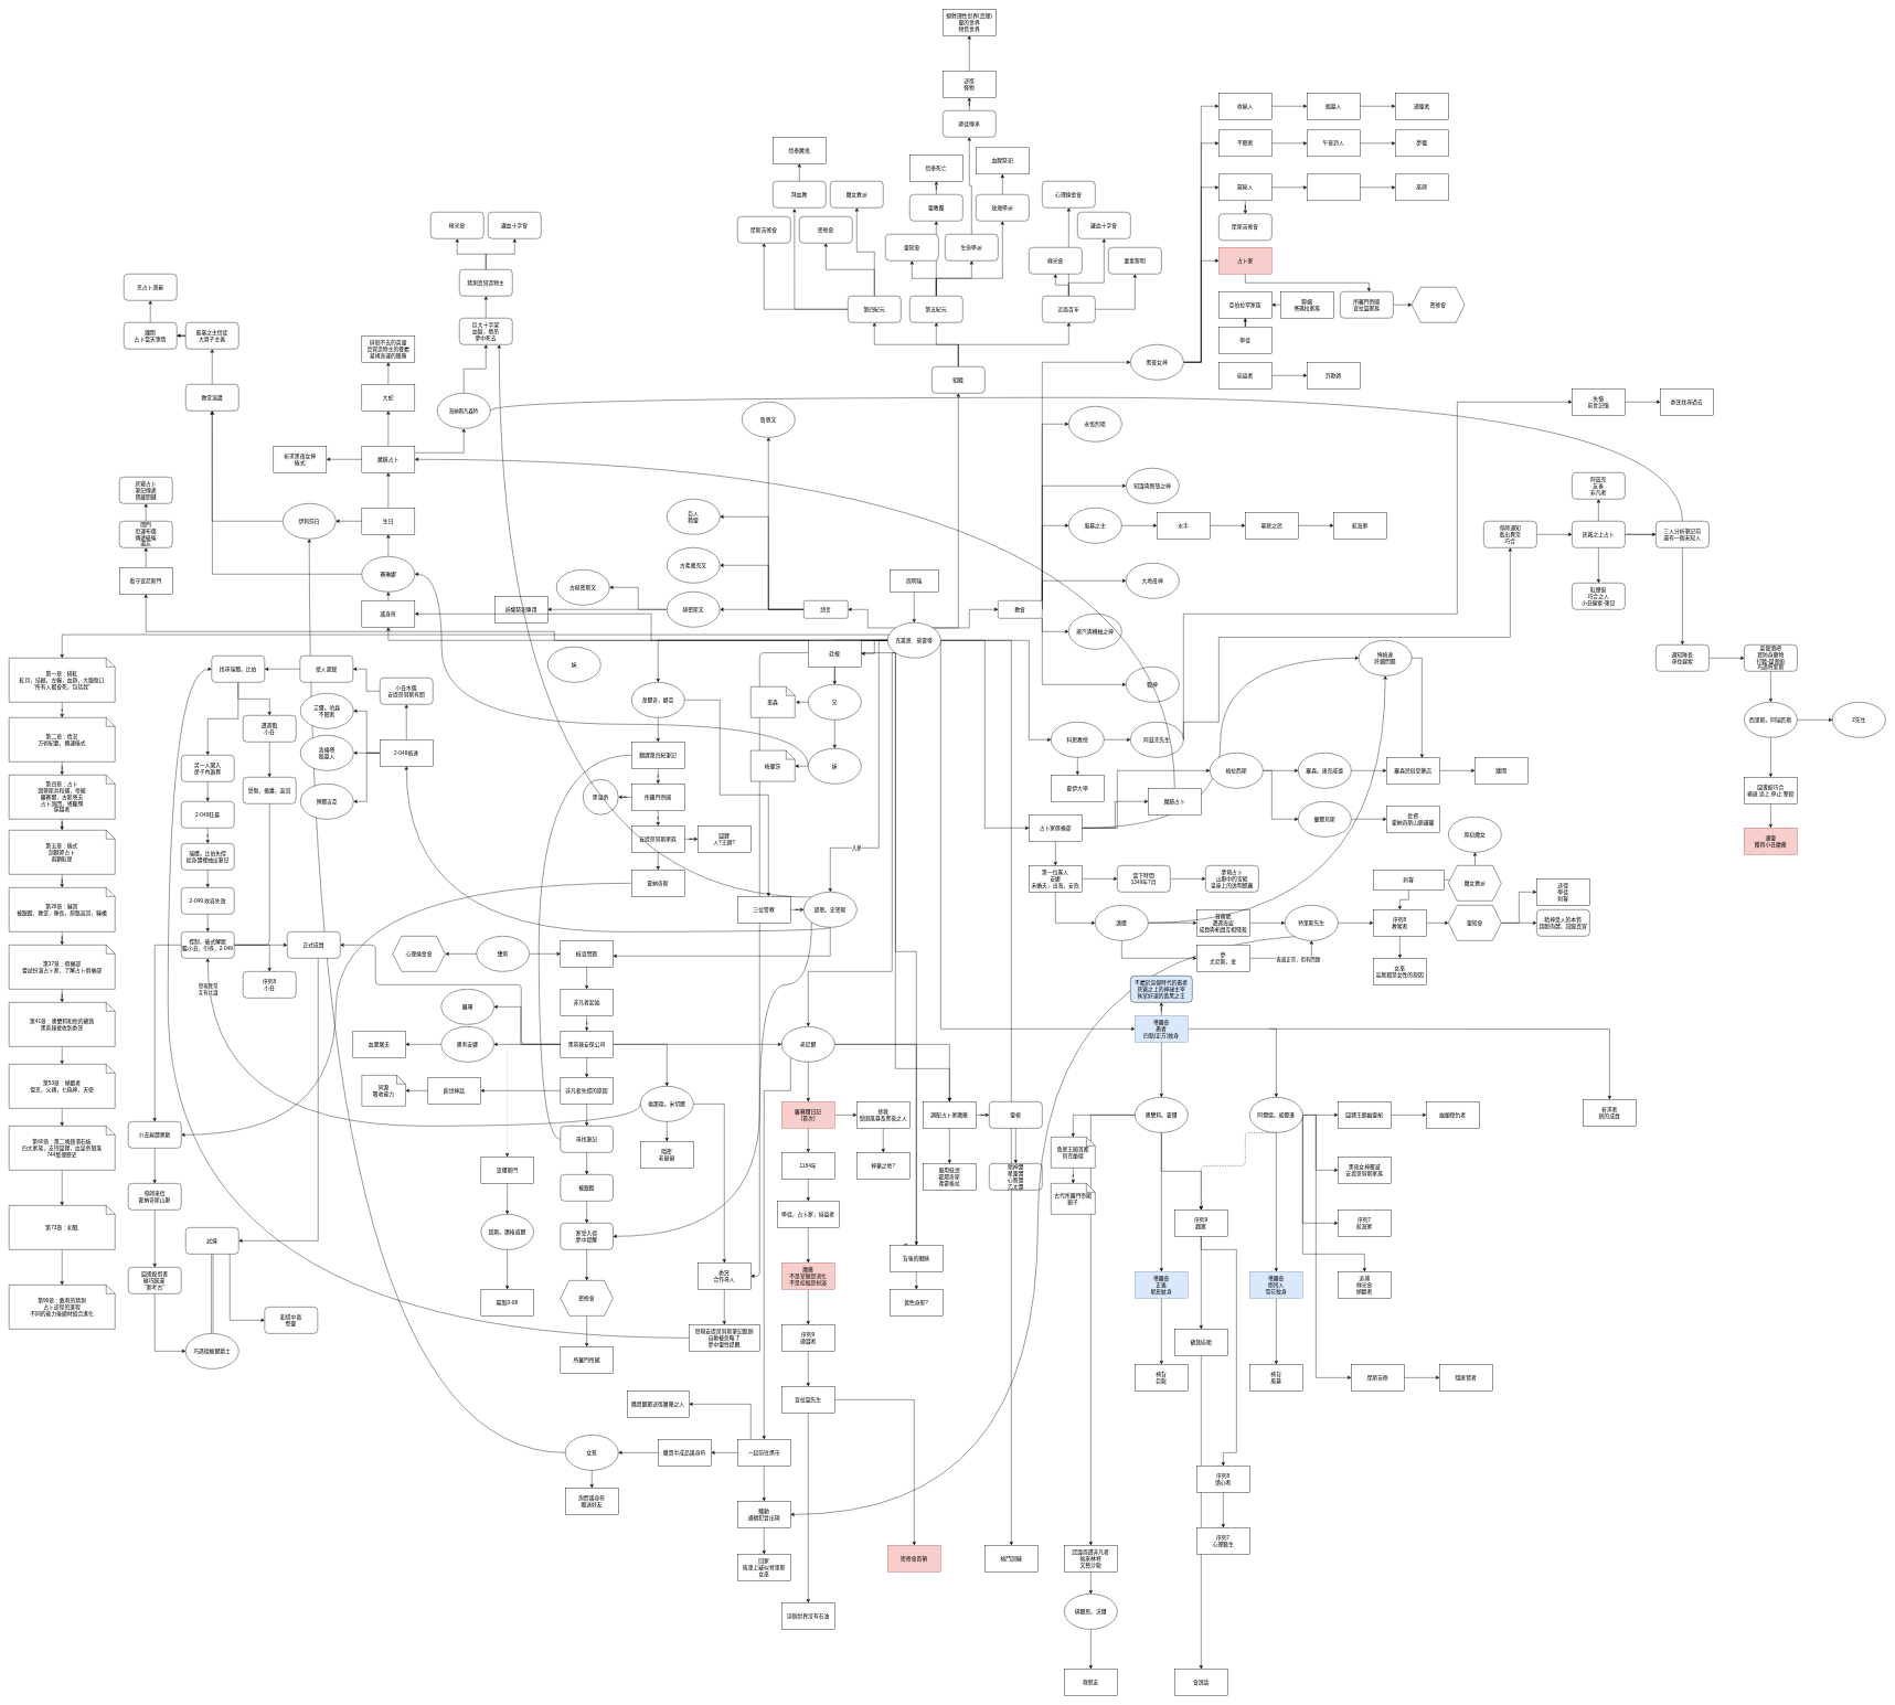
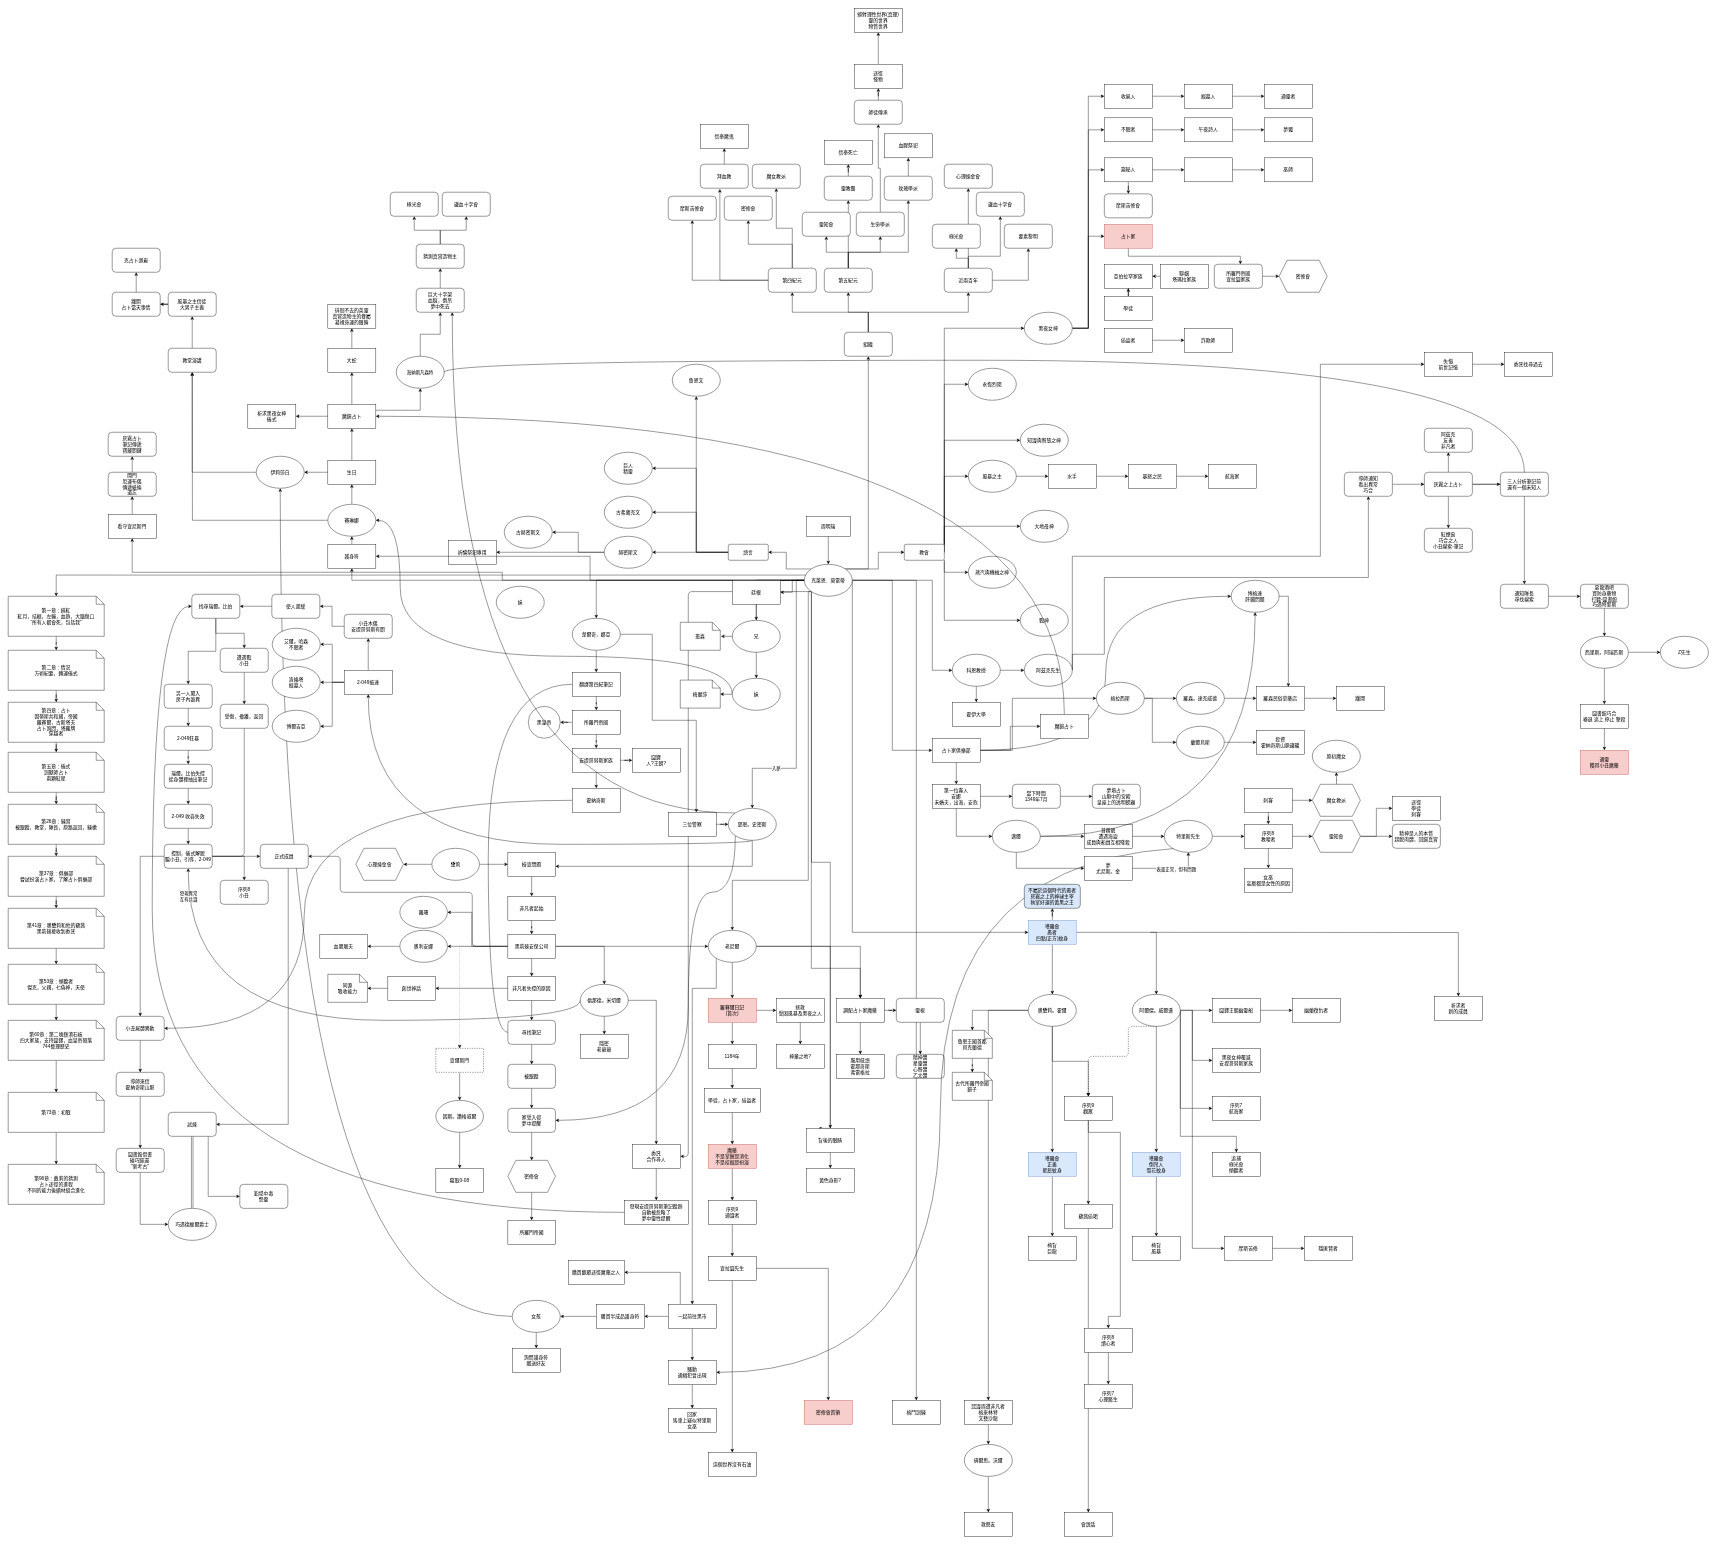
- <mxCell id="312" value="刺客" style="whiteSpace=wrap;html=1;" parent="1" vertex="1"><mxGeometry x="3110" y="1970" width="160" height="45" as="geometry" /></mxCell>
+ <mxCell id="312" value="刺客" style="whiteSpace=wrap;html=1;" parent="1" vertex="1"><mxGeometry x="3110" y="1970" width="120" height="60" as="geometry" /></mxCell>
- <mxCell id="153" value="查爾斯門" style="whiteSpace=wrap;html=1;" parent="1" vertex="1"><mxGeometry x="1089" y="2620" width="119" height="60" as="geometry" /></mxCell>
+ <mxCell id="153" value="查爾斯門" style="whiteSpace=wrap;html=1;dashed=1;" parent="1" vertex="1"><mxGeometry x="1089" y="2620" width="119" height="60" as="geometry" /></mxCell>
